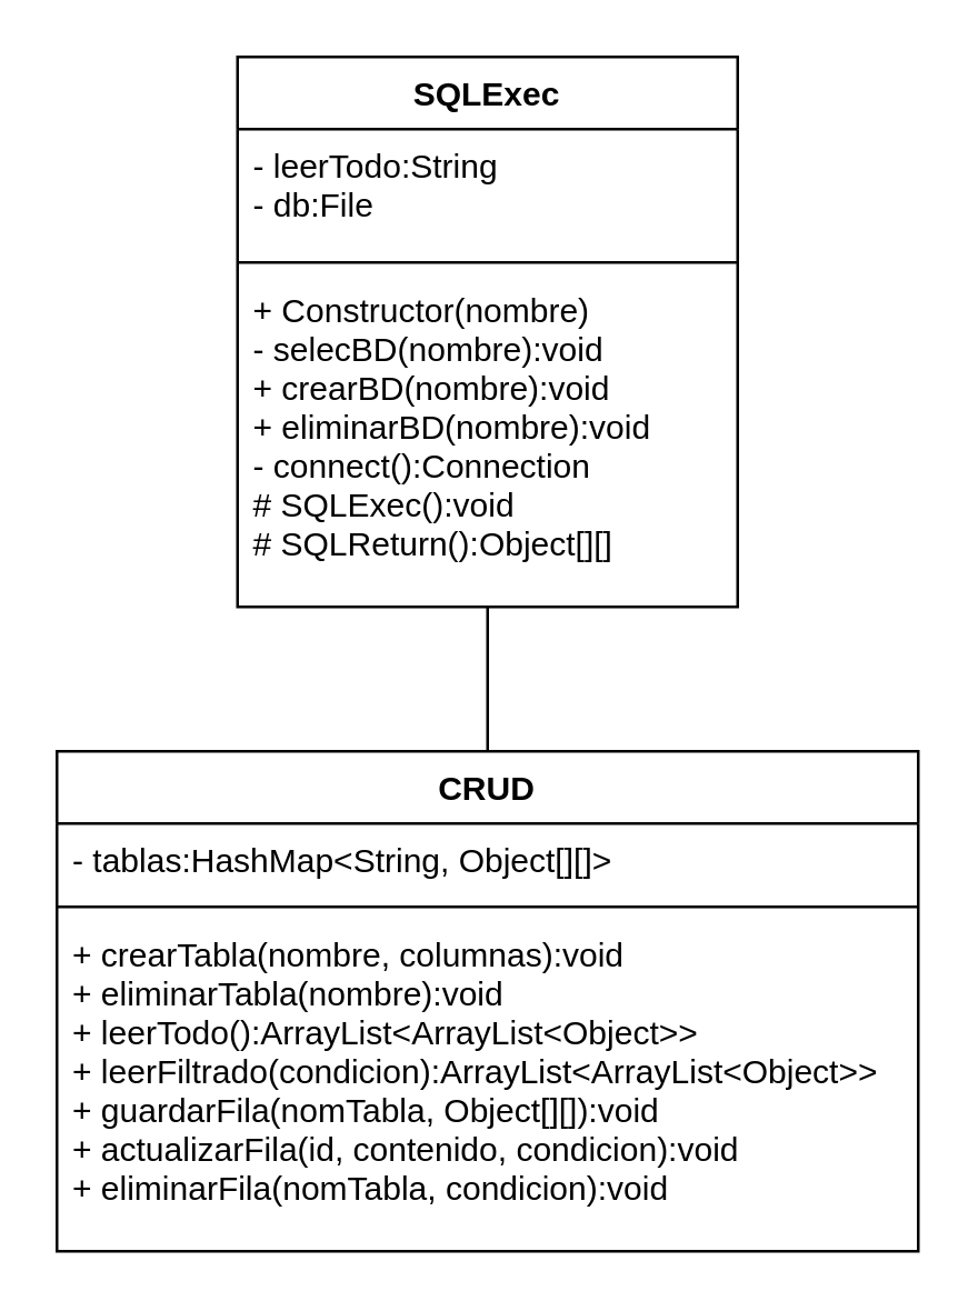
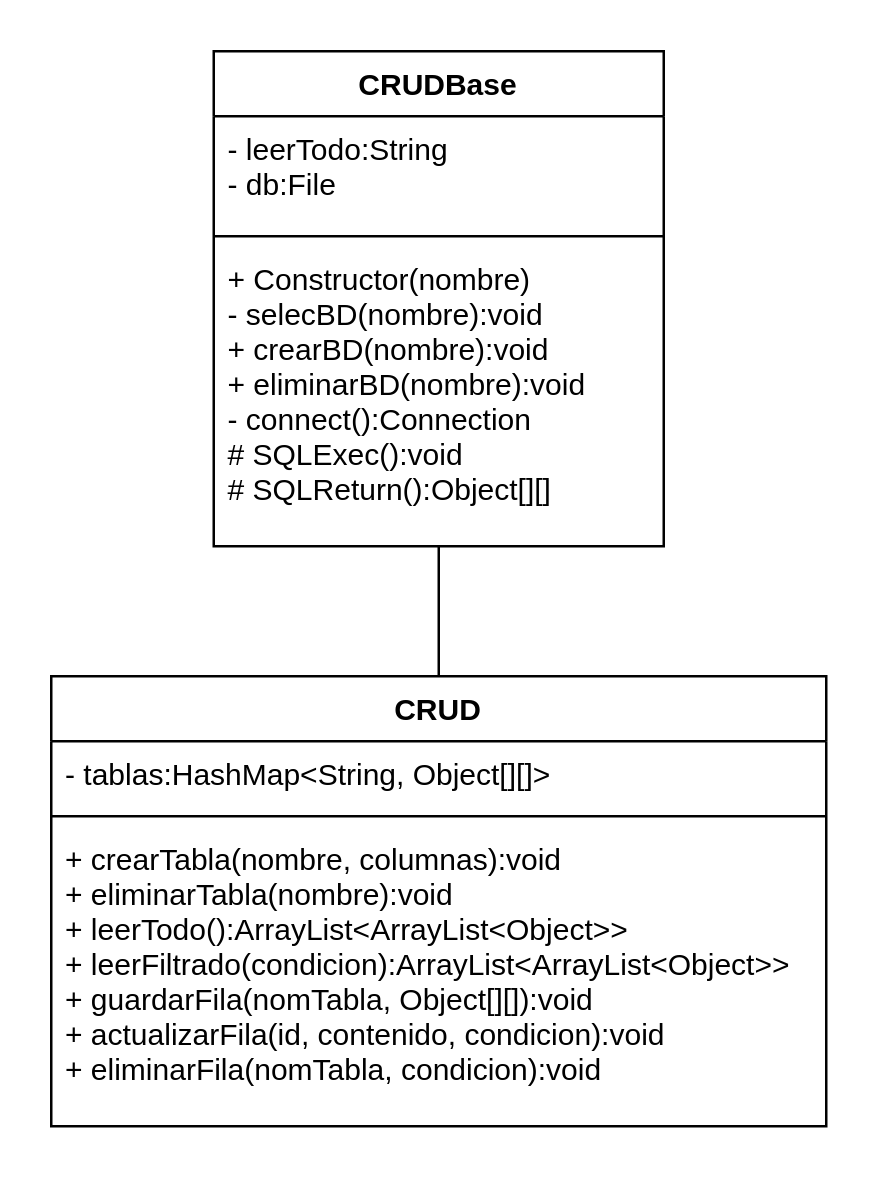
- <mxCell id="2" value="SQLExec" style="swimlane;fontStyle=1;align=center;verticalAlign=top;childLayout=stackLayout;horizontal=1;startSize=26;horizontalStack=0;resizeParent=1;resizeParentMax=0;resizeLast=0;collapsible=1;marginBottom=0;" parent="1" vertex="1"><mxGeometry x="85" y="20" width="180" height="198" as="geometry" /></mxCell>
+ <mxCell id="2" value="CRUDBase" style="swimlane;fontStyle=1;align=center;verticalAlign=top;childLayout=stackLayout;horizontal=1;startSize=26;horizontalStack=0;resizeParent=1;resizeParentMax=0;resizeLast=0;collapsible=1;marginBottom=0;" parent="1" vertex="1"><mxGeometry x="85" y="20" width="180" height="198" as="geometry" /></mxCell>
